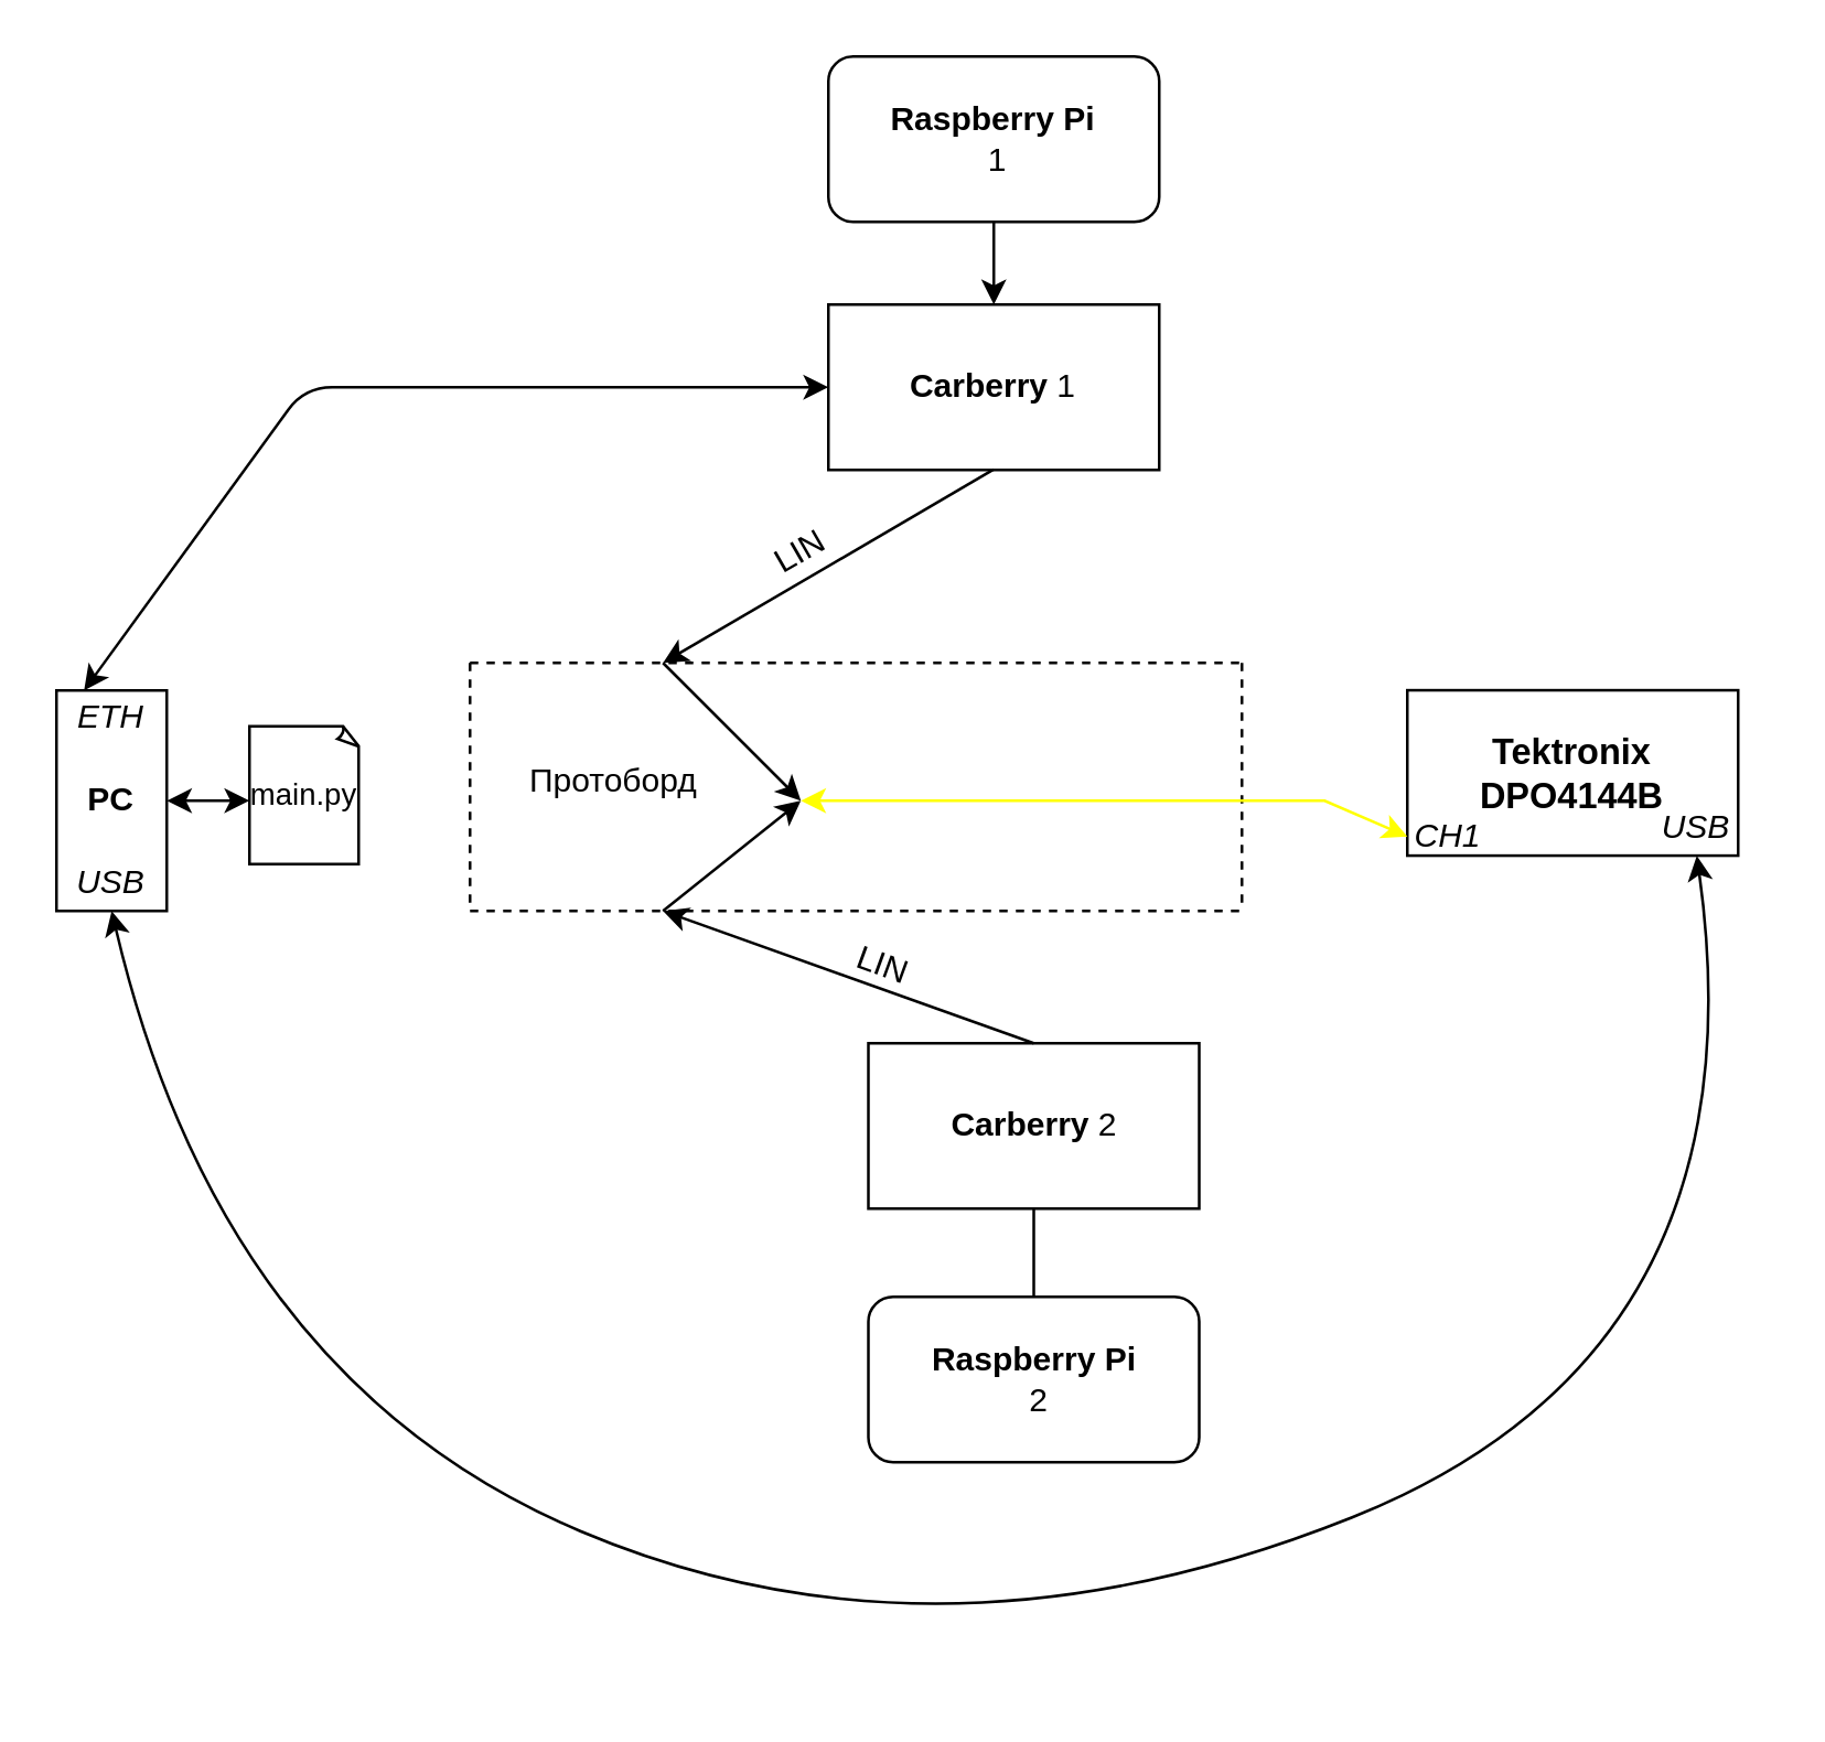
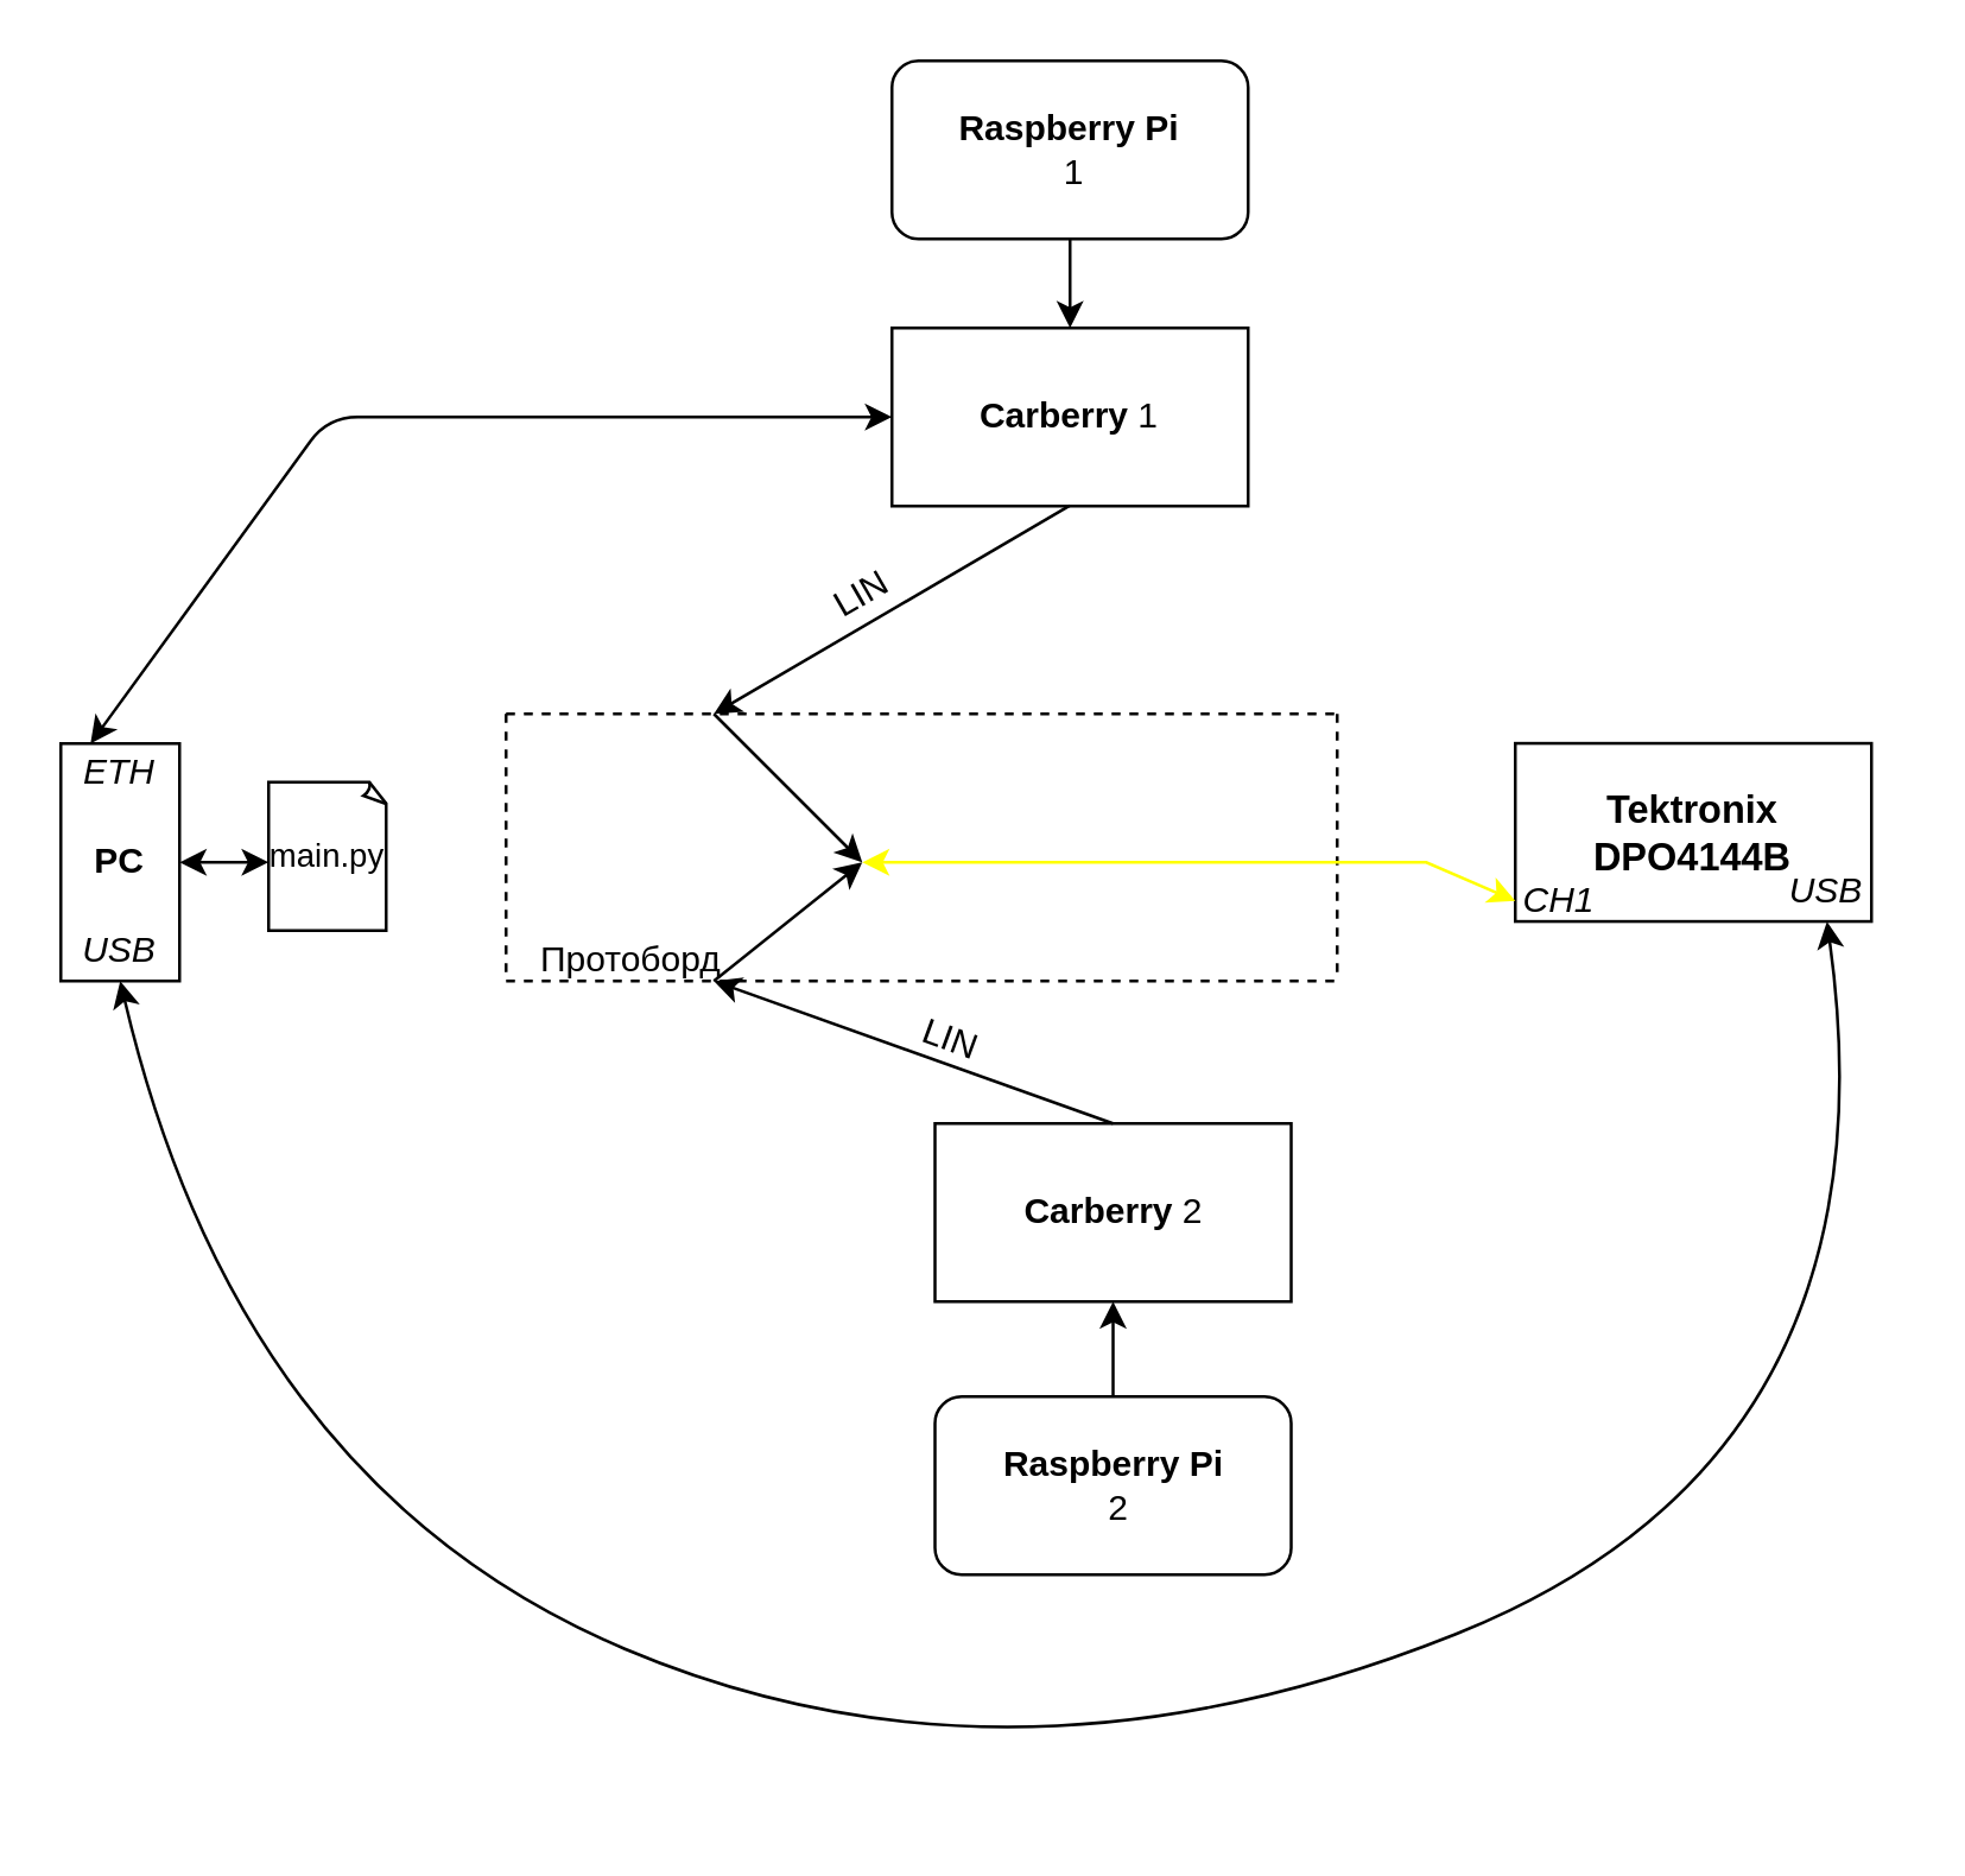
- <mxCell id="15" value="Протоборд" style="text;html=1;resizable=0;points=[];autosize=1;align=left;verticalAlign=top;spacingTop=-4;" parent="1" vertex="1"><mxGeometry x="190" y="273" width="80" height="20" as="geometry" /></mxCell>
+ <mxCell id="15" value="Протоборд" style="text;html=1;resizable=0;points=[];autosize=1;align=left;verticalAlign=top;spacingTop=-4;" parent="1" vertex="1"><mxGeometry x="180" y="313" width="80" height="20" as="geometry" /></mxCell>
- <mxCell id="24" value="" style="endArrow=none;html=1;exitX=0.5;exitY=0;exitDx=0;exitDy=0;entryX=0.5;entryY=1;entryDx=0;entryDy=0;" parent="1" source="30" target="23" edge="1"><mxGeometry width="50" height="50" relative="1" as="geometry"><mxPoint x="204.5" y="518" as="sourcePoint" /><mxPoint x="254.5" y="468" as="targetPoint" /></mxGeometry></mxCell>
+ <mxCell id="24" value="" style="endArrow=classic;html=1;exitX=0.5;exitY=0;exitDx=0;exitDy=0;entryX=0.5;entryY=1;entryDx=0;entryDy=0;" parent="1" source="30" target="23" edge="1"><mxGeometry width="50" height="50" relative="1" as="geometry"><mxPoint x="204.5" y="518" as="sourcePoint" /><mxPoint x="254.5" y="468" as="targetPoint" /></mxGeometry></mxCell>
